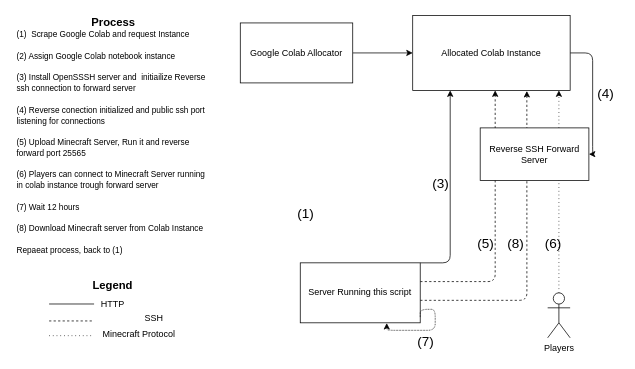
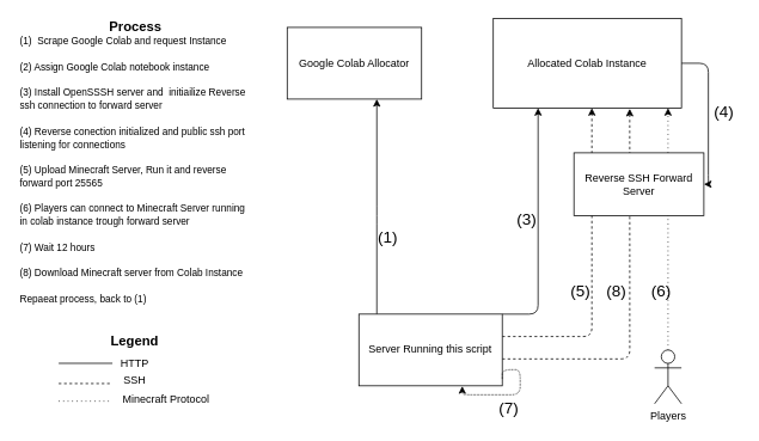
- <mxCell id="7" style="edgeStyle=orthogonalEdgeStyle;rounded=1;orthogonalLoop=1;jettySize=auto;html=1;" parent="1" source="8" target="10" edge="1"><mxGeometry relative="1" as="geometry" /></mxCell>
+ <mxCell id="3" style="edgeStyle=orthogonalEdgeStyle;rounded=1;orthogonalLoop=1;jettySize=auto;html=1;" parent="1" source="6" target="8" edge="1"><mxGeometry relative="1" as="geometry"><Array as="points"><mxPoint x="420" y="240" /><mxPoint x="420" y="240" /></Array></mxGeometry></mxCell>
- <mxCell id="17" value="(1)" style="text;html=1;strokeColor=none;fillColor=none;align=center;verticalAlign=middle;whiteSpace=wrap;rounded=0;fontSize=18;" parent="1" vertex="1"><mxGeometry x="390" y="270" width="35" height="30" as="geometry" /></mxCell>
+ <mxCell id="17" value="(1)" style="text;html=1;strokeColor=none;fillColor=none;align=center;verticalAlign=middle;whiteSpace=wrap;rounded=0;fontSize=18;" parent="1" vertex="1"><mxGeometry x="415" y="250" width="35" height="30" as="geometry" /></mxCell>
- <mxCell id="29" value="&lt;font style=&quot;font-size: 12px;&quot;&gt;SSH&lt;/font&gt;" style="text;html=1;strokeColor=none;fillColor=none;align=center;verticalAlign=bottom;whiteSpace=wrap;rounded=0;fontSize=12;strokeWidth=15;" parent="24" vertex="1"><mxGeometry x="125" y="17.5" width="30" height="15" as="geometry" /></mxCell>
+ <mxCell id="29" value="&lt;font style=&quot;font-size: 12px;&quot;&gt;SSH&lt;/font&gt;" style="text;html=1;strokeColor=none;fillColor=none;align=center;verticalAlign=bottom;whiteSpace=wrap;rounded=0;fontSize=12;strokeWidth=15;" parent="24" vertex="1"><mxGeometry x="70" y="17.5" width="30" height="15" as="geometry" /></mxCell>
